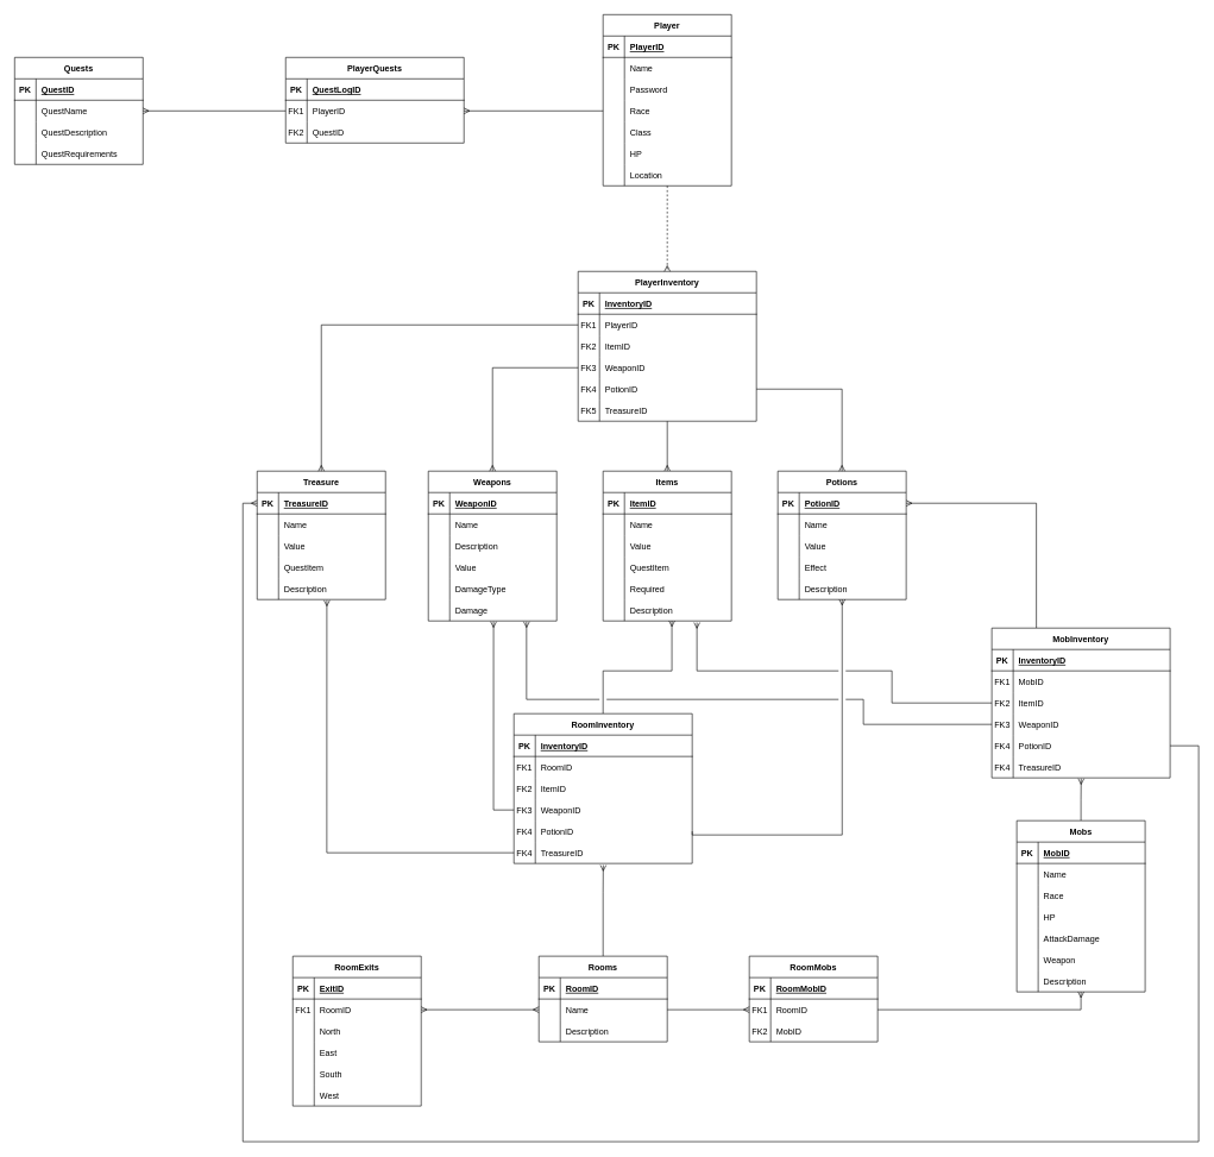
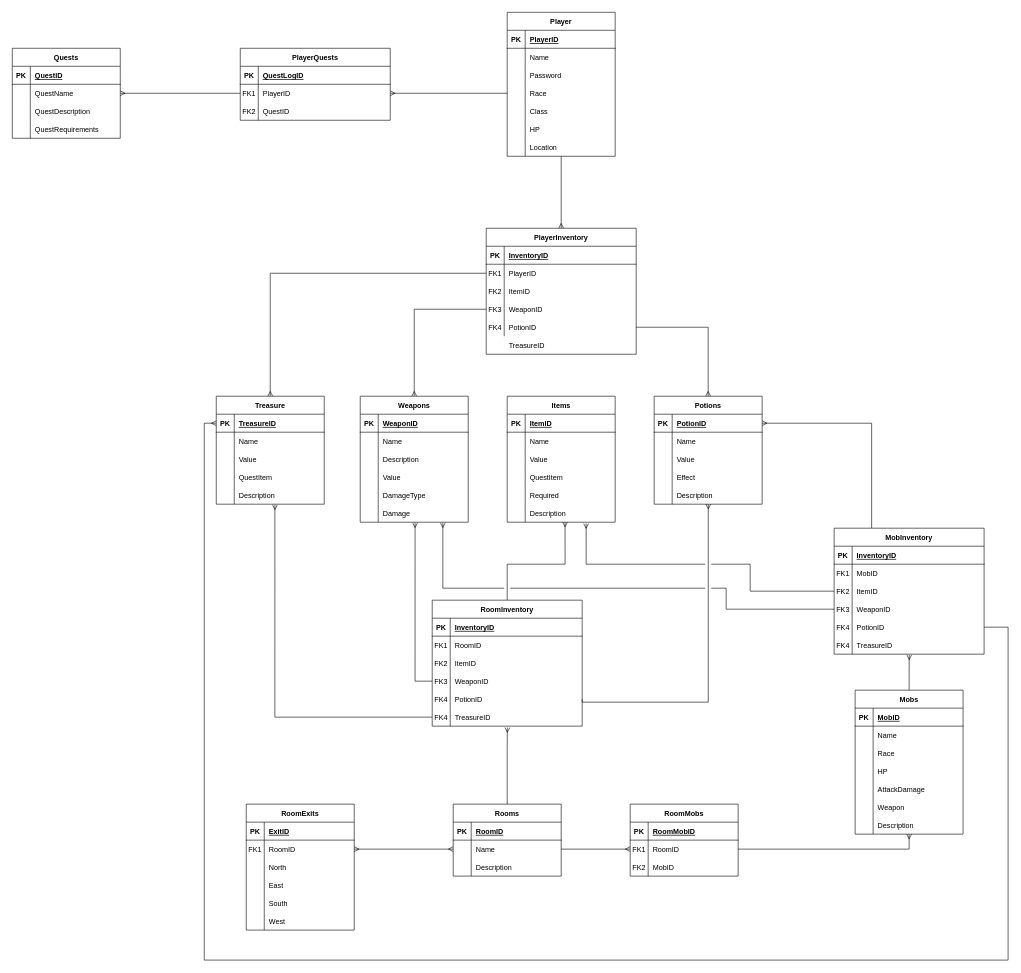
- <mxCell id="33" style="edgeStyle=orthogonalEdgeStyle;rounded=0;orthogonalLoop=1;jettySize=auto;html=1;exitX=0.5;exitY=1;exitDx=0;exitDy=0;entryX=0.5;entryY=0;entryDx=0;entryDy=0;strokeColor=default;endArrow=ERmany;endFill=0;targetPerimeterSpacing=-7;sourcePerimeterSpacing=10;dashed=1;" parent="1" source="36" target="3" edge="1"><mxGeometry relative="1" as="geometry" /></mxCell>
+ <mxCell id="33" style="edgeStyle=orthogonalEdgeStyle;rounded=0;orthogonalLoop=1;jettySize=auto;html=1;exitX=0.5;exitY=1;exitDx=0;exitDy=0;entryX=0.5;entryY=0;entryDx=0;entryDy=0;strokeColor=default;endArrow=ERmany;endFill=0;targetPerimeterSpacing=-7;sourcePerimeterSpacing=10;" parent="1" source="36" target="3" edge="1"><mxGeometry relative="1" as="geometry" /></mxCell>
- <mxCell id="20" value="FK5" style="shape=partialRectangle;overflow=hidden;connectable=0;fillColor=none;top=0;left=0;bottom=0;right=0;" parent="19" vertex="1"><mxGeometry width="30" height="30" as="geometry"><mxRectangle width="30" height="30" as="alternateBounds" /></mxGeometry></mxCell>
- <mxCell id="2" style="edgeStyle=orthogonalEdgeStyle;rounded=0;orthogonalLoop=1;jettySize=auto;html=1;exitX=0.5;exitY=1;exitDx=0;exitDy=0;entryX=0.5;entryY=0;entryDx=0;entryDy=0;strokeColor=default;endArrow=ERmany;endFill=0;sourcePerimeterSpacing=10;targetPerimeterSpacing=-7;" parent="1" source="3" target="58" edge="1"><mxGeometry relative="1" as="geometry" /></mxCell>
